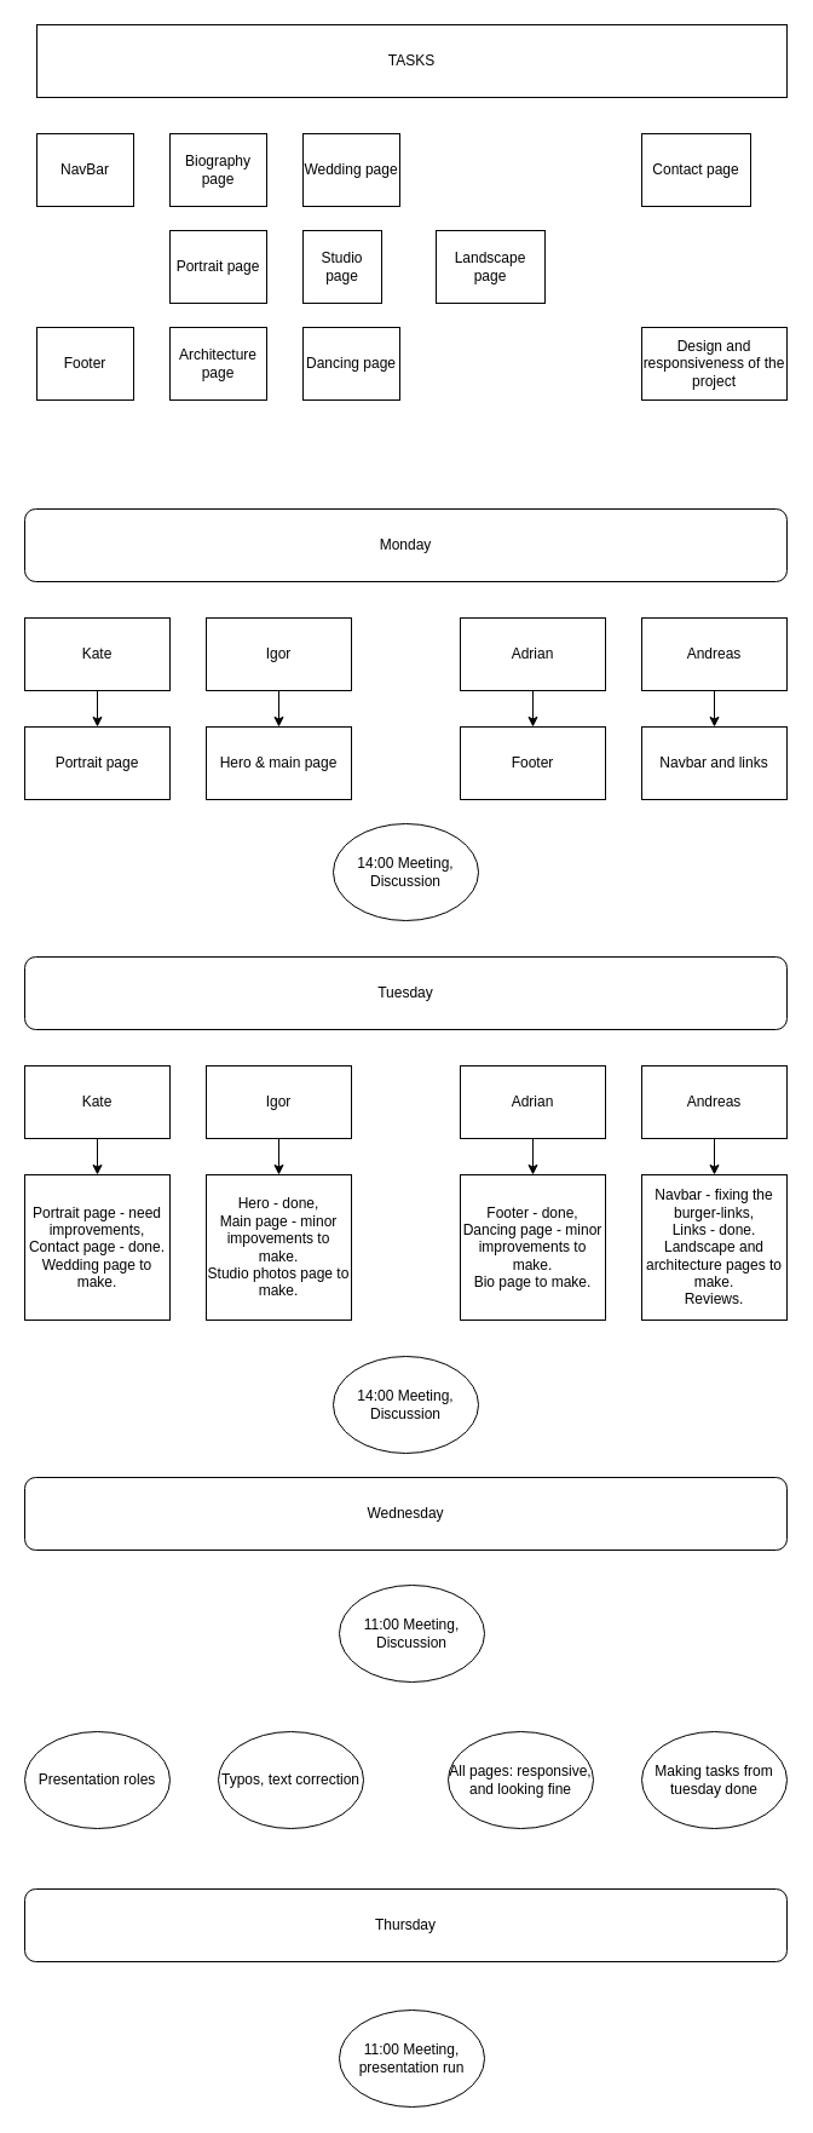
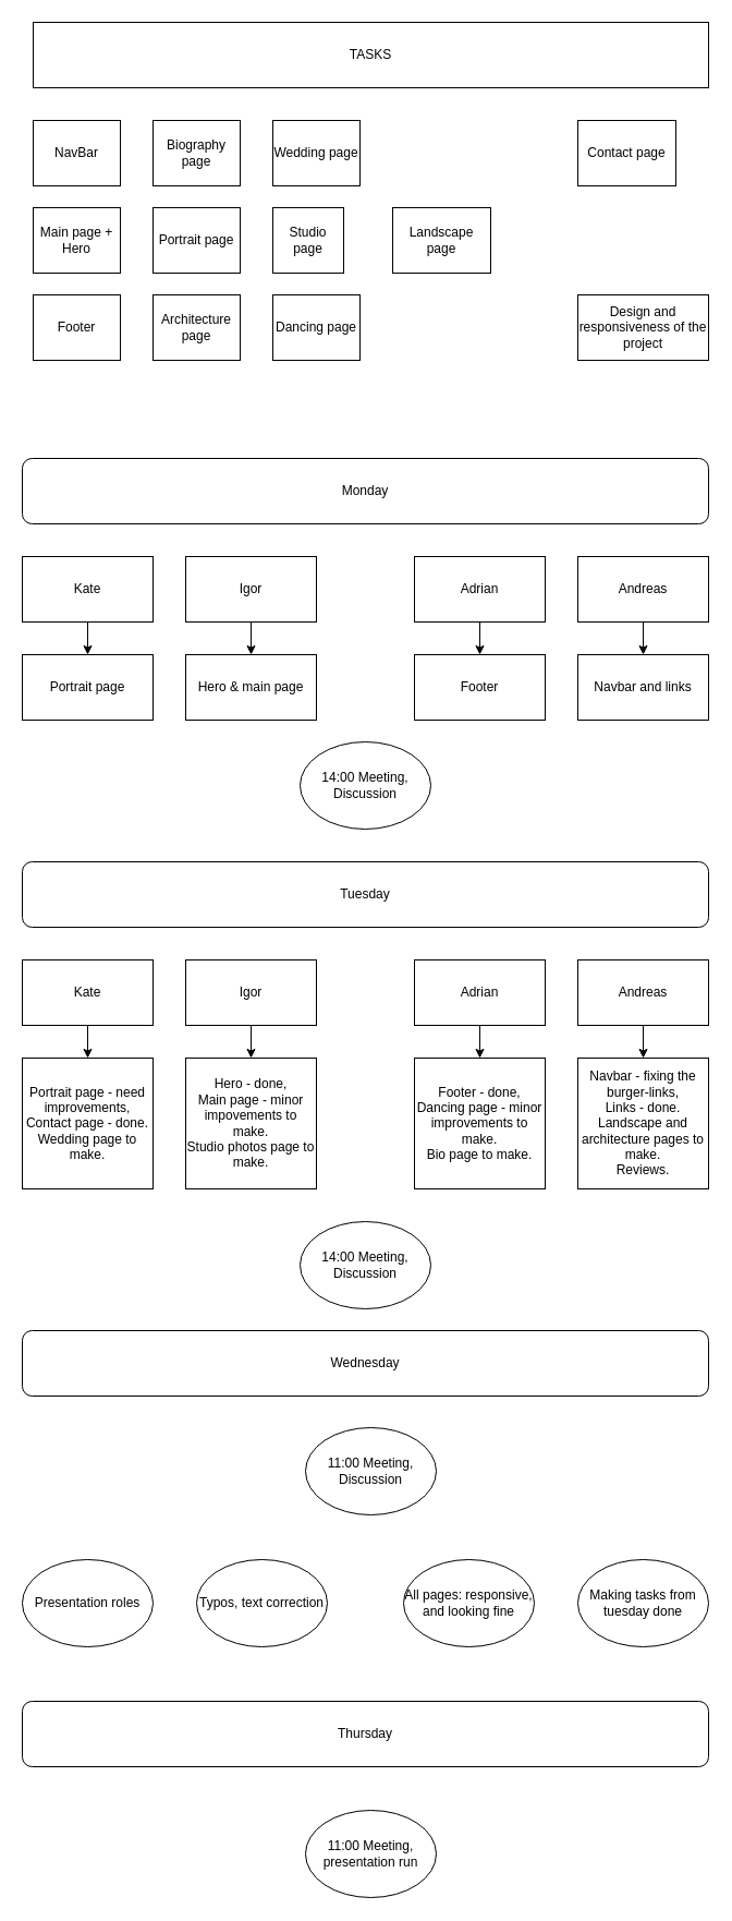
+ <mxCell id="35" value="Main page + Hero" style="rounded=0;whiteSpace=wrap;html=1;" parent="1" vertex="1"><mxGeometry x="30" y="190" width="80" height="60" as="geometry" /></mxCell>
